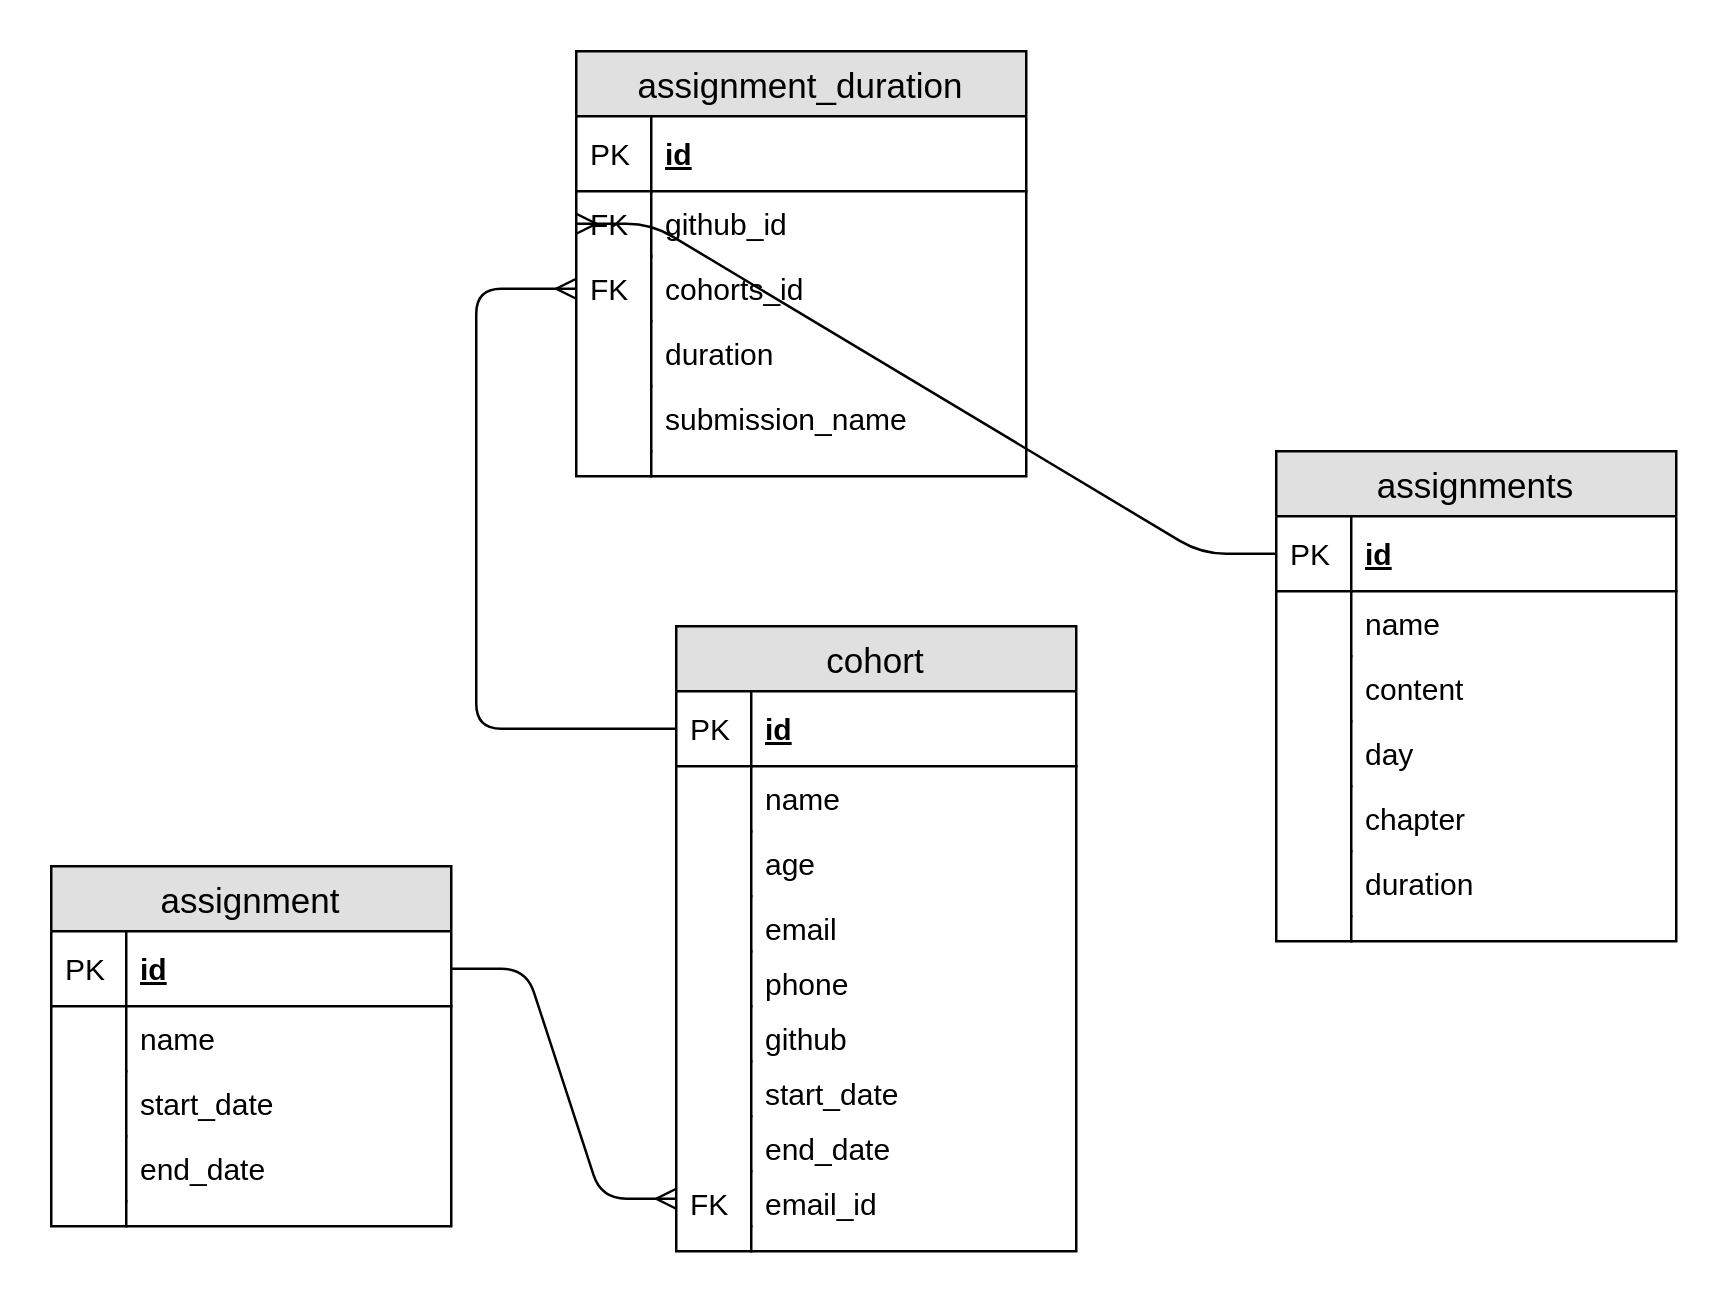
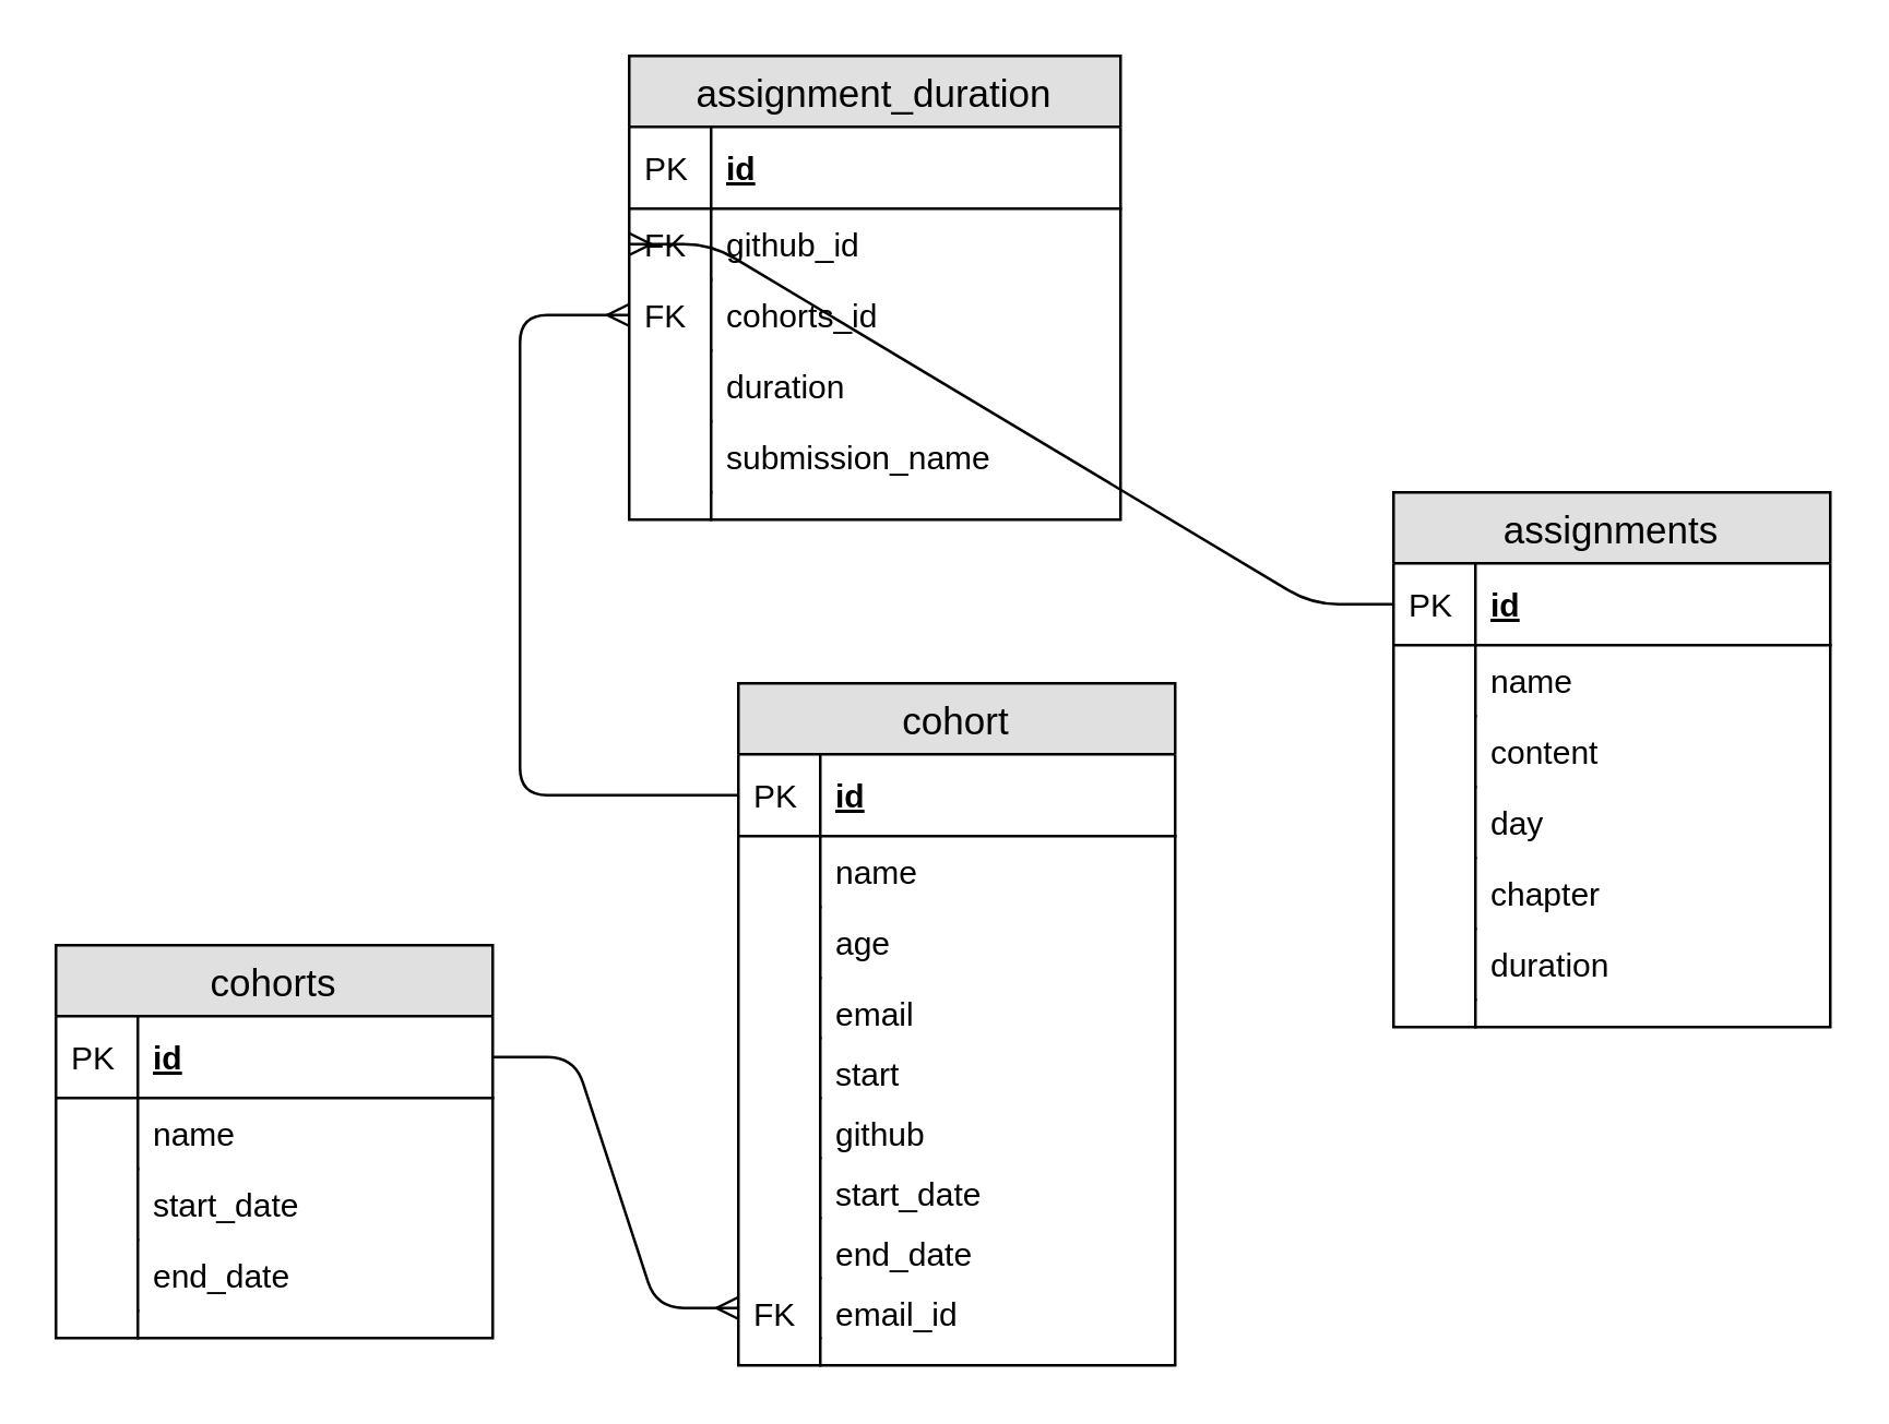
- <mxCell id="38" value="assignment" style="swimlane;fontStyle=0;childLayout=stackLayout;horizontal=1;startSize=26;fillColor=#e0e0e0;horizontalStack=0;resizeParent=1;resizeParentMax=0;resizeLast=0;collapsible=1;marginBottom=0;swimlaneFillColor=#ffffff;align=center;fontSize=14;" vertex="1" parent="1"><mxGeometry x="20" y="346" width="160" height="144" as="geometry" /></mxCell>
+ <mxCell id="38" value="cohorts" style="swimlane;fontStyle=0;childLayout=stackLayout;horizontal=1;startSize=26;fillColor=#e0e0e0;horizontalStack=0;resizeParent=1;resizeParentMax=0;resizeLast=0;collapsible=1;marginBottom=0;swimlaneFillColor=#ffffff;align=center;fontSize=14;" vertex="1" parent="1"><mxGeometry x="20" y="346" width="160" height="144" as="geometry" /></mxCell>
- <mxCell id="26" value="phone" style="shape=partialRectangle;top=0;left=0;right=0;bottom=0;align=left;verticalAlign=top;fillColor=none;spacingLeft=34;spacingRight=4;overflow=hidden;rotatable=0;points=[[0,0.5],[1,0.5]];portConstraint=eastwest;dropTarget=0;fontSize=12;" parent="17" vertex="1"><mxGeometry y="130" width="160" height="22" as="geometry" /></mxCell>
+ <mxCell id="26" value="start" style="shape=partialRectangle;top=0;left=0;right=0;bottom=0;align=left;verticalAlign=top;fillColor=none;spacingLeft=34;spacingRight=4;overflow=hidden;rotatable=0;points=[[0,0.5],[1,0.5]];portConstraint=eastwest;dropTarget=0;fontSize=12;" parent="17" vertex="1"><mxGeometry y="130" width="160" height="22" as="geometry" /></mxCell>
